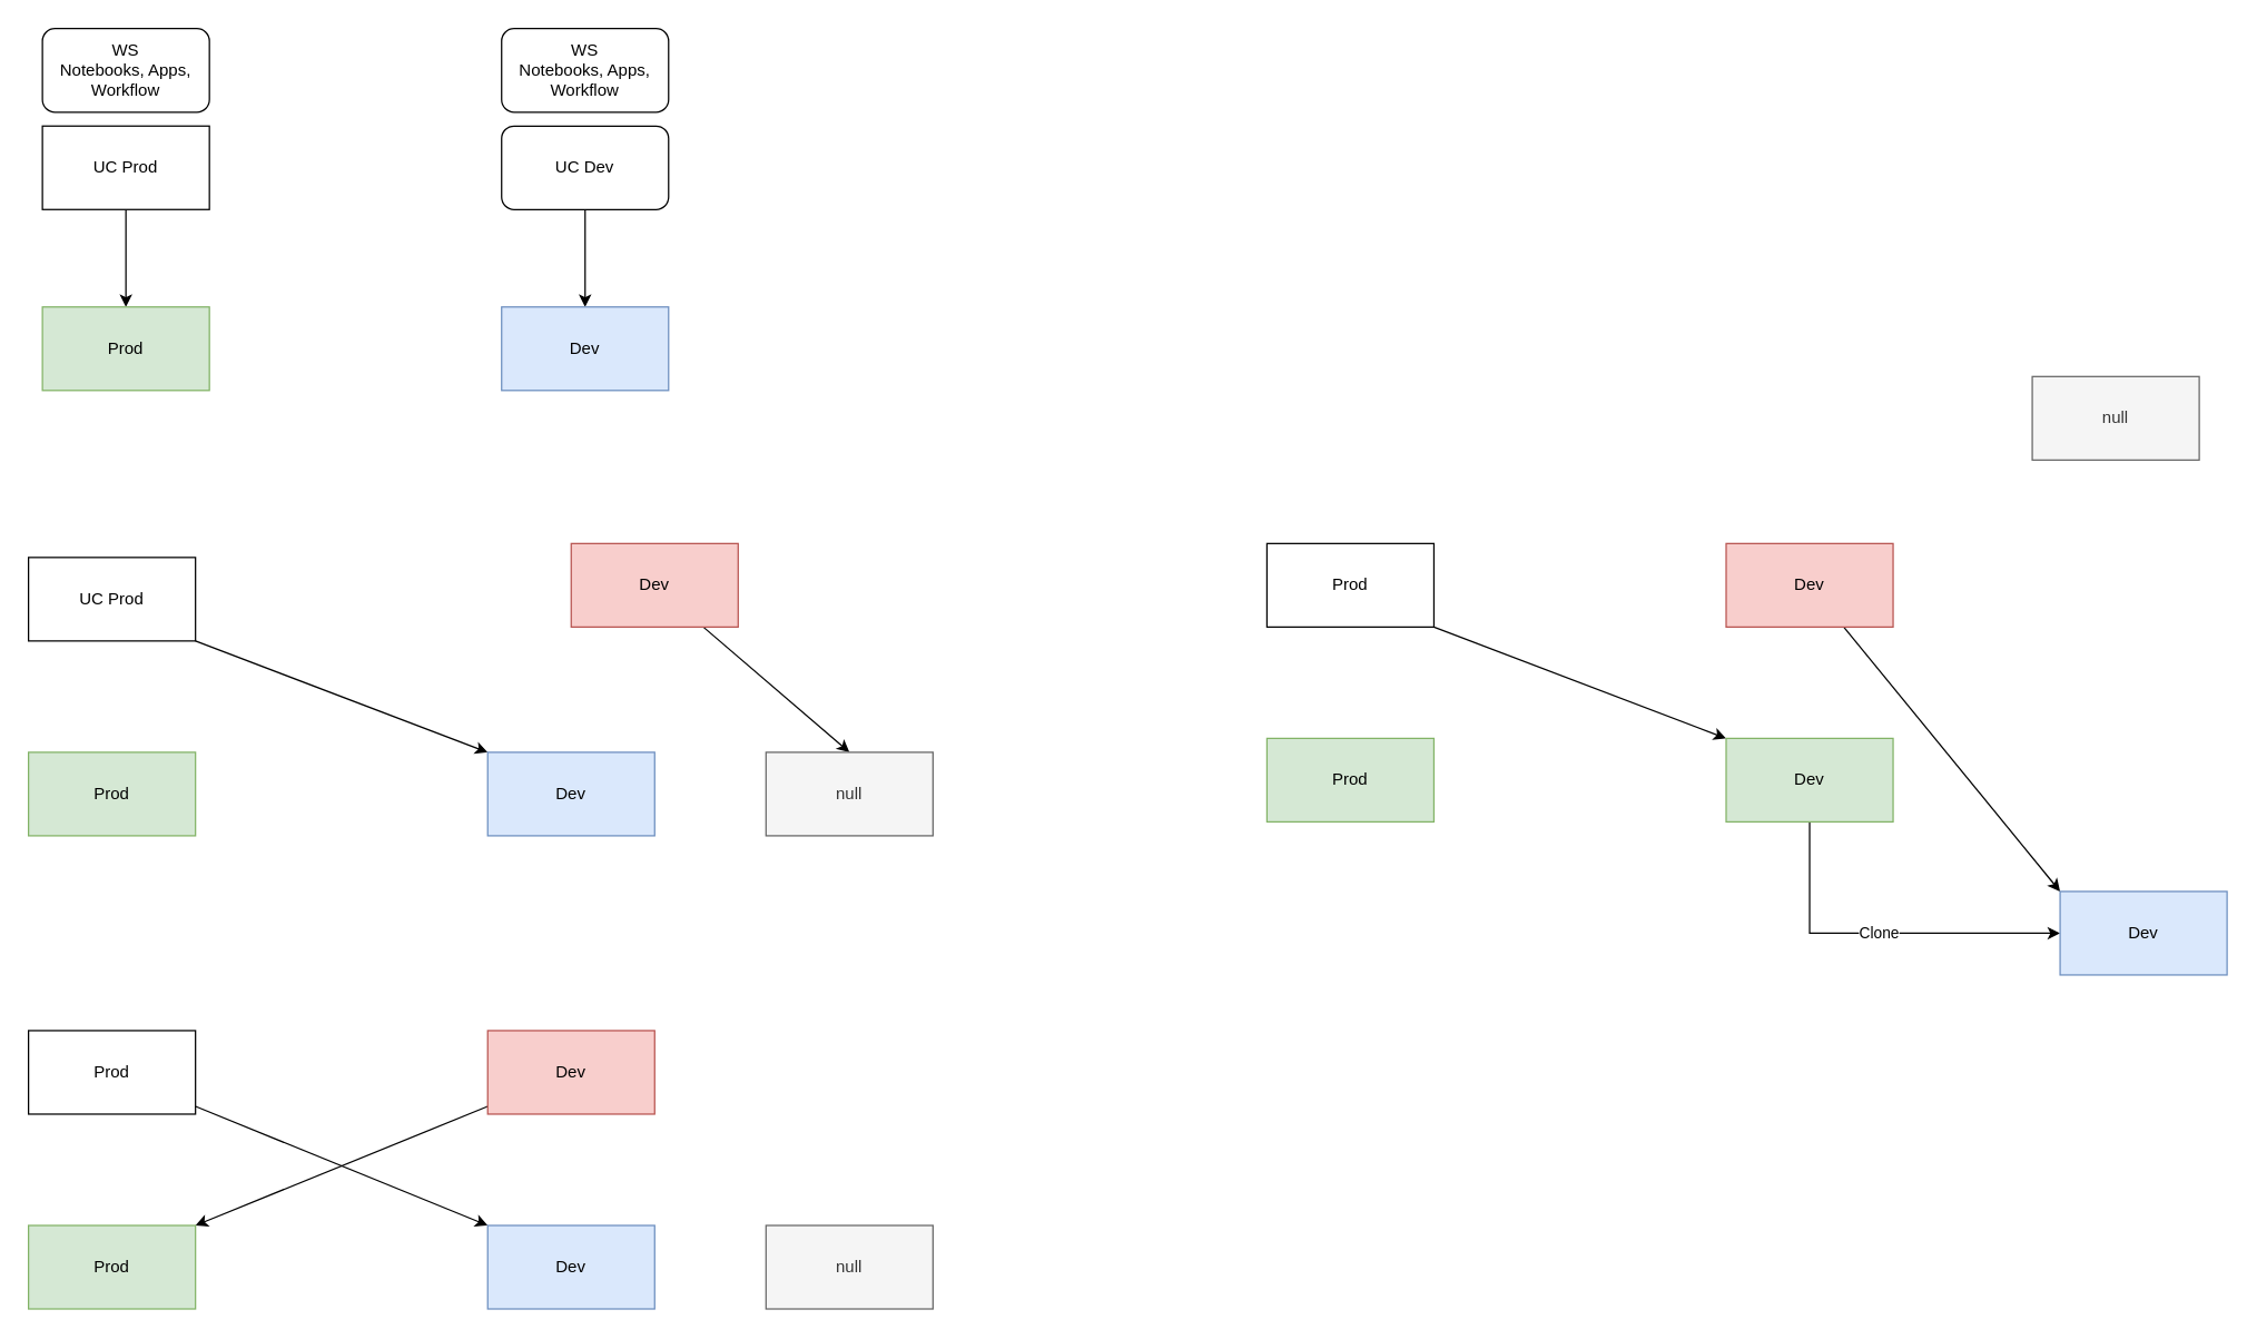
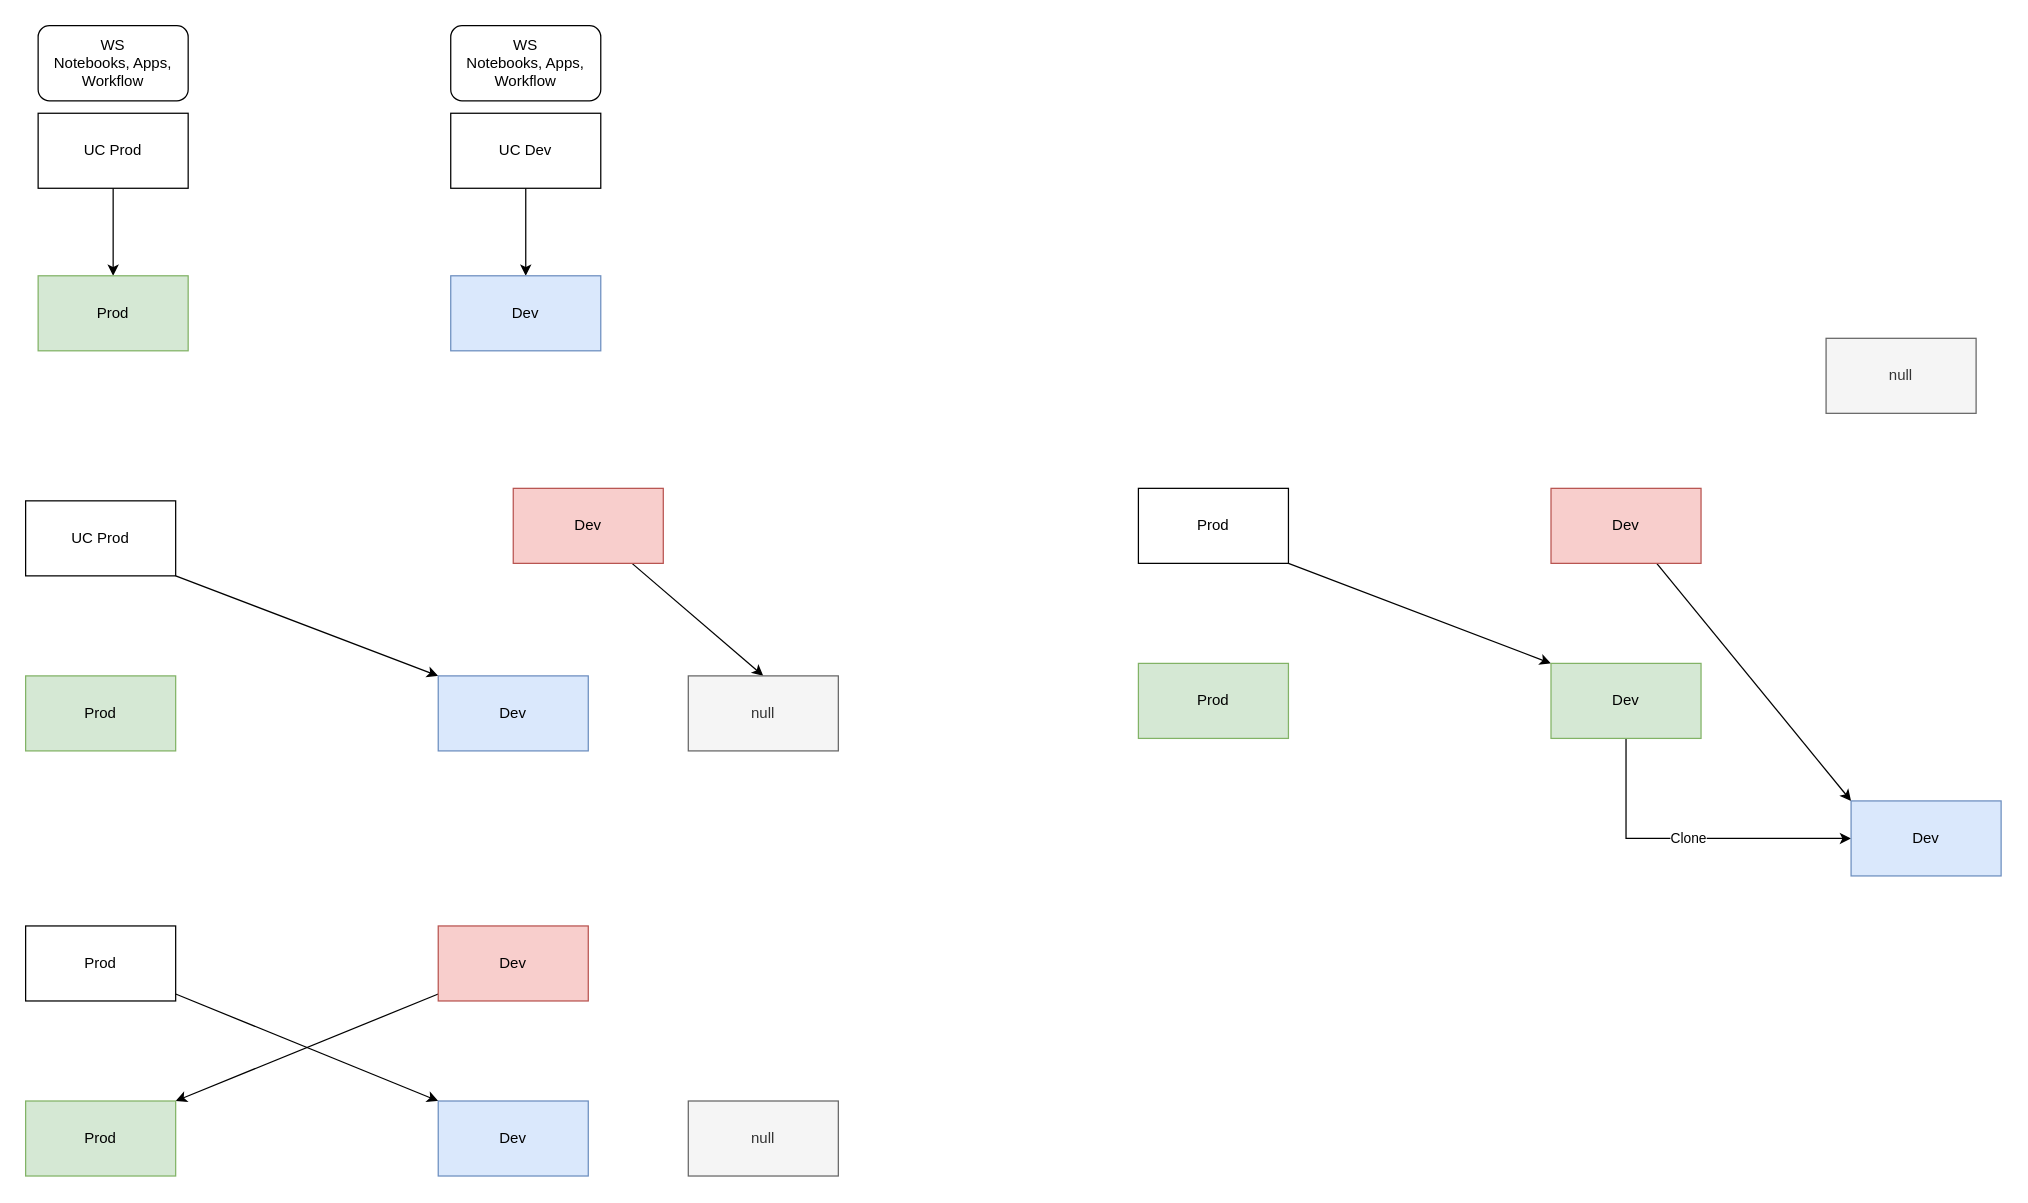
- <mxCell id="5" value="UC Dev" style="whiteSpace=wrap;html=1;rounded=1;" vertex="1" parent="1"><mxGeometry x="360" y="90" width="120" height="60" as="geometry" /></mxCell>
+ <mxCell id="5" value="UC Dev" style="rounded=0;whiteSpace=wrap;html=1;" vertex="1" parent="1"><mxGeometry x="360" y="90" width="120" height="60" as="geometry" /></mxCell>
